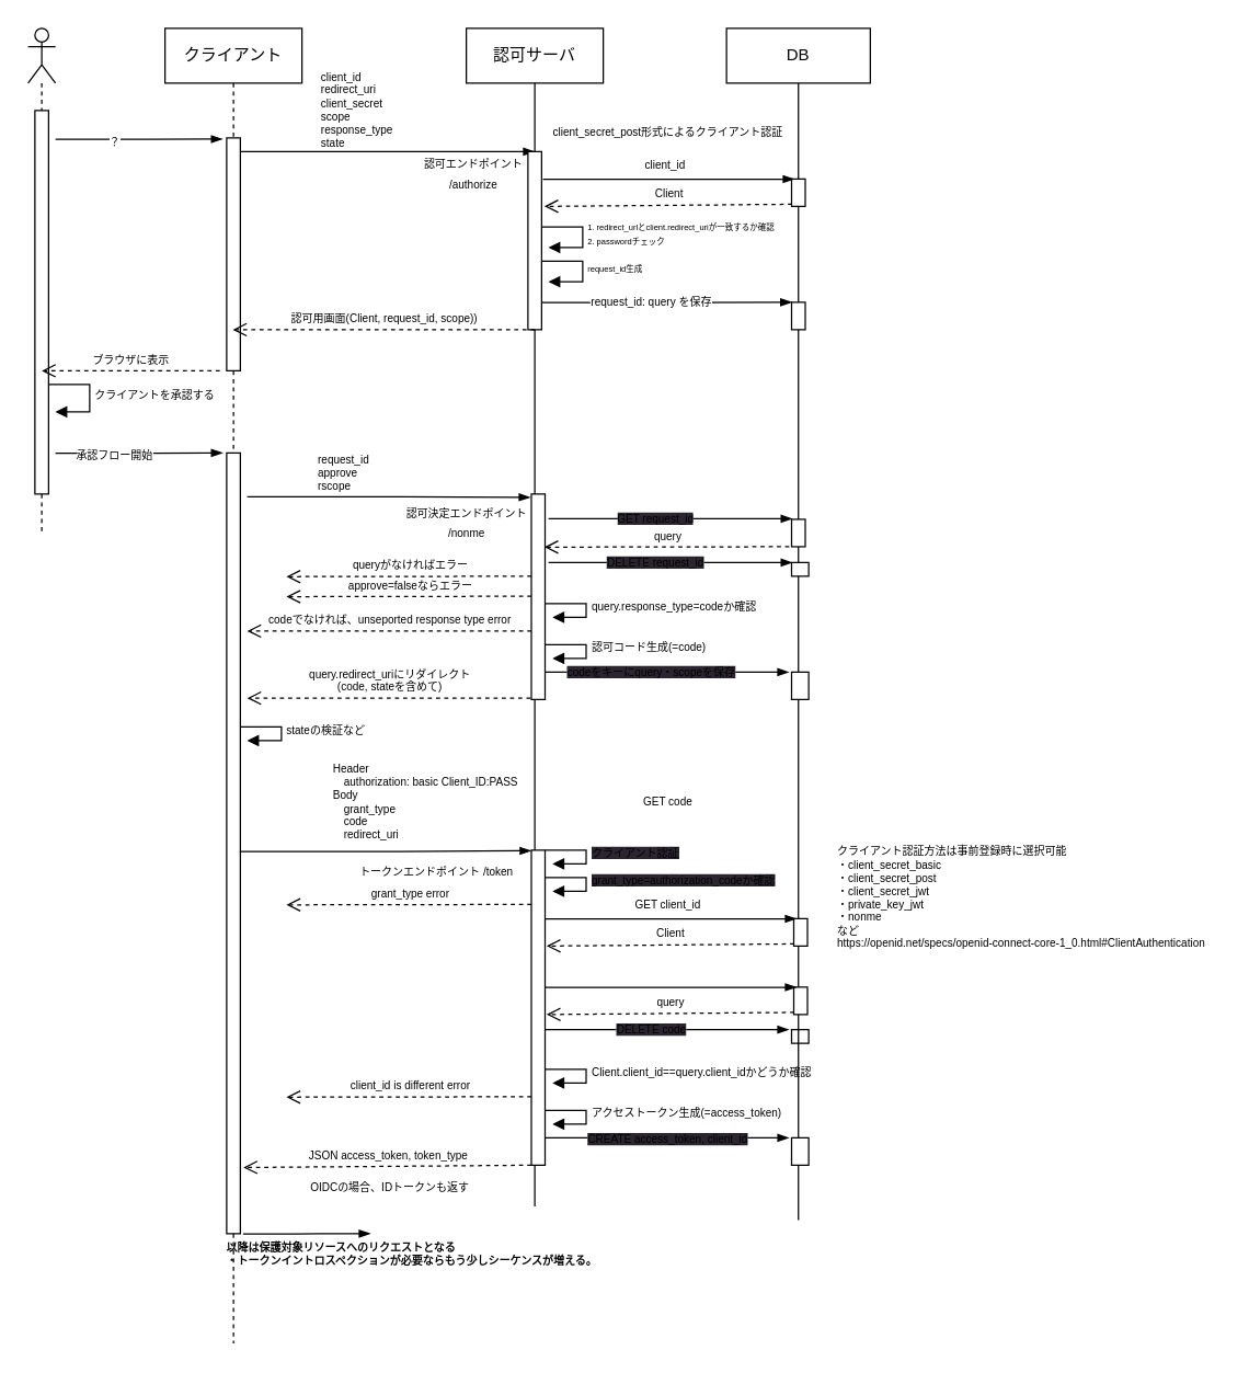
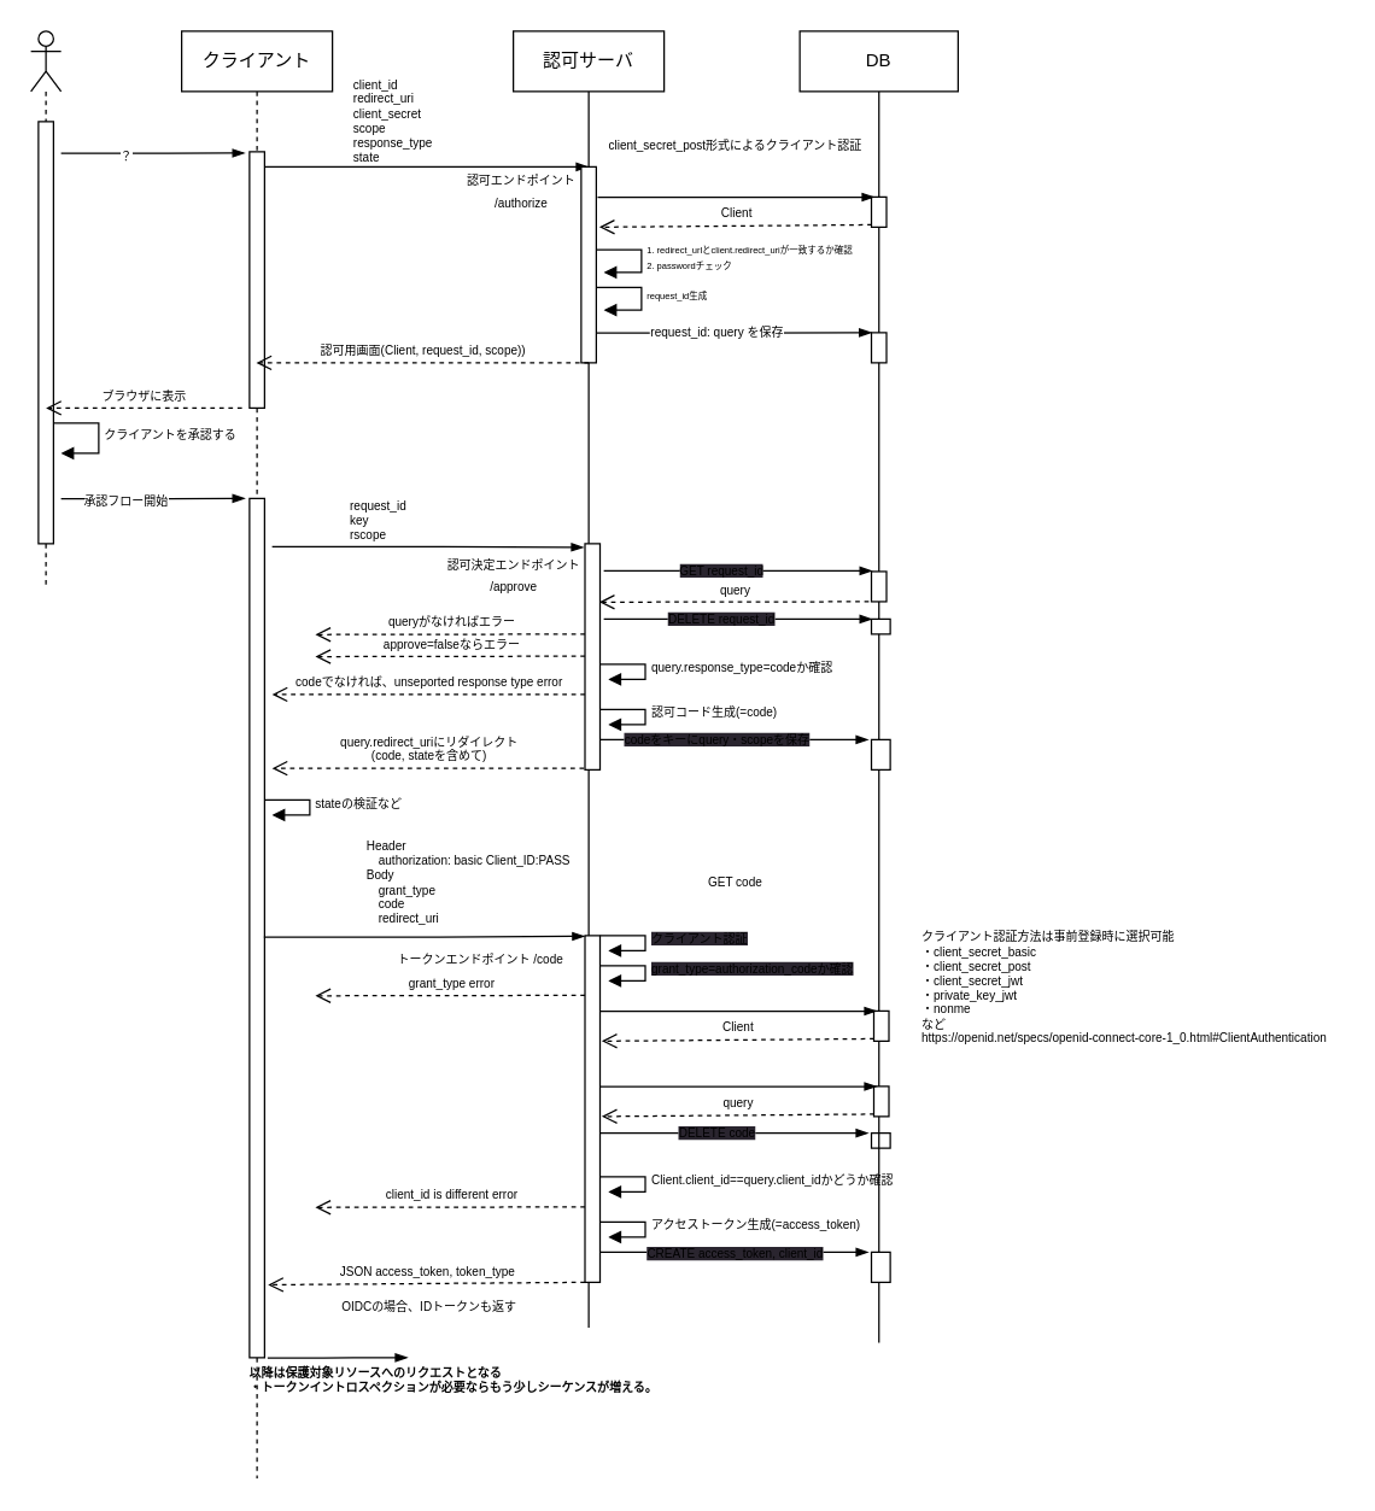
- <mxCell id="40" value="client_id" style="text;html=1;align=center;verticalAlign=middle;resizable=0;points=[];autosize=1;strokeColor=none;fillColor=none;fontSize=8;" parent="1" vertex="1"><mxGeometry x="460" y="110" width="50" height="20" as="geometry" /></mxCell>
- <mxCell id="51" value="request_id&lt;br&gt;approve&lt;br&gt;rscope" style="text;html=1;align=left;verticalAlign=middle;resizable=0;points=[];autosize=1;strokeColor=none;fillColor=none;fontSize=8;" parent="1" vertex="1"><mxGeometry x="230" y="325" width="60" height="40" as="geometry" /></mxCell>
+ <mxCell id="51" value="request_id&lt;br&gt;key&lt;br&gt;rscope" style="text;html=1;align=left;verticalAlign=middle;resizable=0;points=[];autosize=1;strokeColor=none;fillColor=none;fontSize=8;" parent="1" vertex="1"><mxGeometry x="230" y="325" width="60" height="40" as="geometry" /></mxCell>
- <mxCell id="13" value="&lt;font style=&quot;font-size: 8px;&quot;&gt;認可決定エンドポイント&lt;br&gt;/nonme&lt;br&gt;&lt;/font&gt;" style="text;html=1;align=center;verticalAlign=middle;resizable=0;points=[];autosize=1;strokeColor=none;fillColor=none;" parent="7" vertex="1"><mxGeometry x="-55" y="340" width="110" height="40" as="geometry" /></mxCell>
+ <mxCell id="13" value="&lt;font style=&quot;font-size: 8px;&quot;&gt;認可決定エンドポイント&lt;br&gt;/approve&lt;br&gt;&lt;/font&gt;" style="text;html=1;align=center;verticalAlign=middle;resizable=0;points=[];autosize=1;strokeColor=none;fillColor=none;" parent="7" vertex="1"><mxGeometry x="-55" y="340" width="110" height="40" as="geometry" /></mxCell>
- <mxCell id="61" value="&lt;font style=&quot;font-size: 8px;&quot;&gt;トークンエンドポイント /token&lt;br&gt;&lt;/font&gt;" style="text;html=1;align=center;verticalAlign=middle;resizable=0;points=[];autosize=1;strokeColor=none;fillColor=none;" parent="1" vertex="1"><mxGeometry x="247.5" y="620" width="140" height="30" as="geometry" /></mxCell>
+ <mxCell id="61" value="&lt;font style=&quot;font-size: 8px;&quot;&gt;トークンエンドポイント /code&lt;br&gt;&lt;/font&gt;" style="text;html=1;align=center;verticalAlign=middle;resizable=0;points=[];autosize=1;strokeColor=none;fillColor=none;" parent="1" vertex="1"><mxGeometry x="247.5" y="620" width="140" height="30" as="geometry" /></mxCell>
- <mxCell id="64" value="GET client_id" style="text;html=1;align=center;verticalAlign=middle;resizable=0;points=[];autosize=1;strokeColor=none;fillColor=none;fontSize=8;" parent="1" vertex="1"><mxGeometry x="451.6" y="650" width="70" height="20" as="geometry" /></mxCell>
